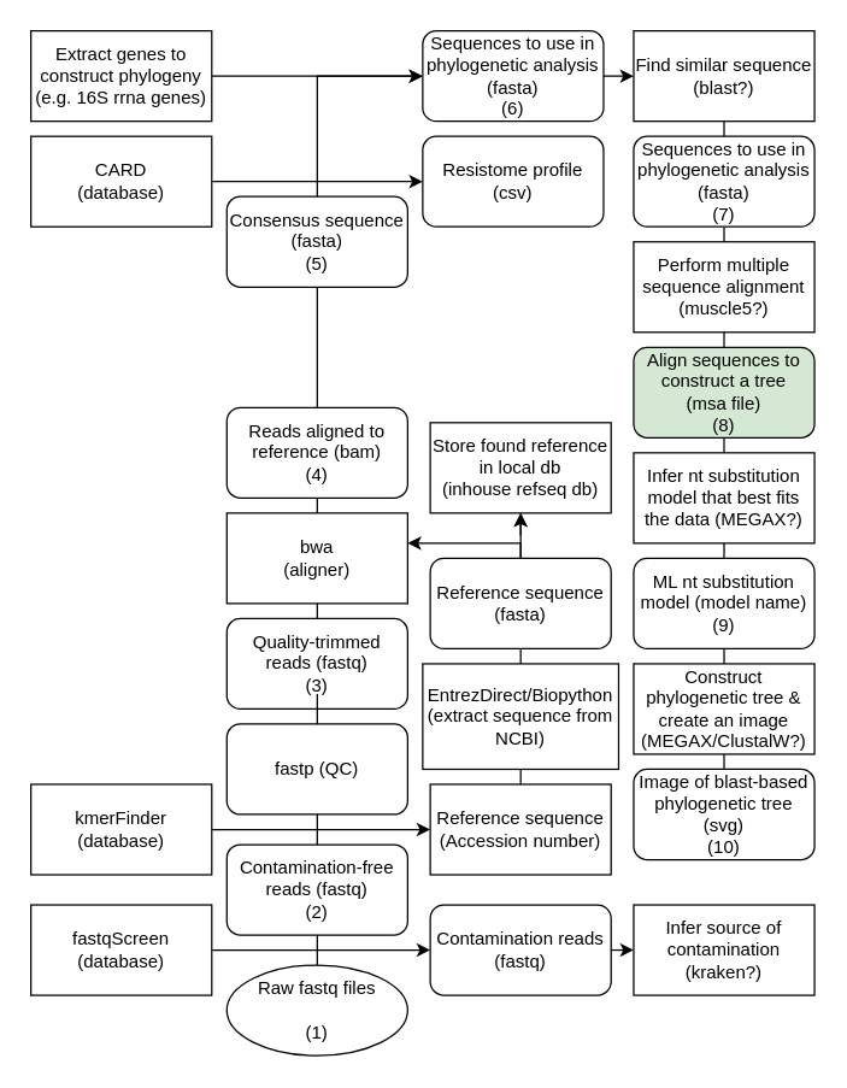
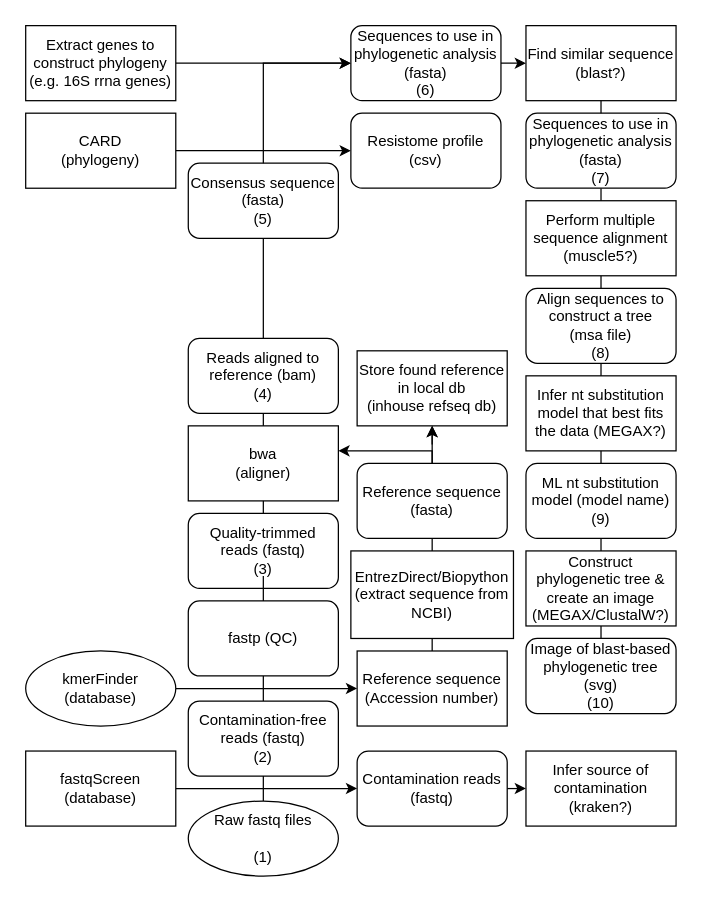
- <mxCell id="22" value="&lt;div&gt;CARD &lt;br&gt;&lt;/div&gt;&lt;div&gt;(database)&lt;/div&gt;" style="rounded=0;whiteSpace=wrap;html=1;" vertex="1" parent="1"><mxGeometry x="20" y="90" width="120" height="60" as="geometry" /></mxCell>
+ <mxCell id="22" value="&lt;div&gt;CARD &lt;br&gt;&lt;/div&gt;&lt;div&gt;(phylogeny)&lt;/div&gt;" style="rounded=0;whiteSpace=wrap;html=1;" vertex="1" parent="1"><mxGeometry x="20" y="90" width="120" height="60" as="geometry" /></mxCell>
- <mxCell id="37" value="&lt;div&gt;Align sequences to construct a tree&lt;/div&gt;&lt;div&gt;(msa file)&lt;/div&gt;&lt;div&gt;(8)&lt;/div&gt;" style="rounded=1;whiteSpace=wrap;html=1;fillColor=#d5e8d4;" vertex="1" parent="1"><mxGeometry x="420" y="230" width="120" height="60" as="geometry" /></mxCell>
+ <mxCell id="37" value="&lt;div&gt;Align sequences to construct a tree&lt;/div&gt;&lt;div&gt;(msa file)&lt;/div&gt;&lt;div&gt;(8)&lt;/div&gt;" style="rounded=1;whiteSpace=wrap;html=1;" vertex="1" parent="1"><mxGeometry x="420" y="230" width="120" height="60" as="geometry" /></mxCell>
- <mxCell id="3" value="kmerFinder (database)" style="rounded=0;whiteSpace=wrap;html=1;" parent="1" vertex="1"><mxGeometry x="20" y="520" width="120" height="60" as="geometry" /></mxCell>
+ <mxCell id="3" value="kmerFinder (database)" style="ellipse;whiteSpace=wrap;html=1;" parent="1" vertex="1"><mxGeometry x="20" y="520" width="120" height="60" as="geometry" /></mxCell>
